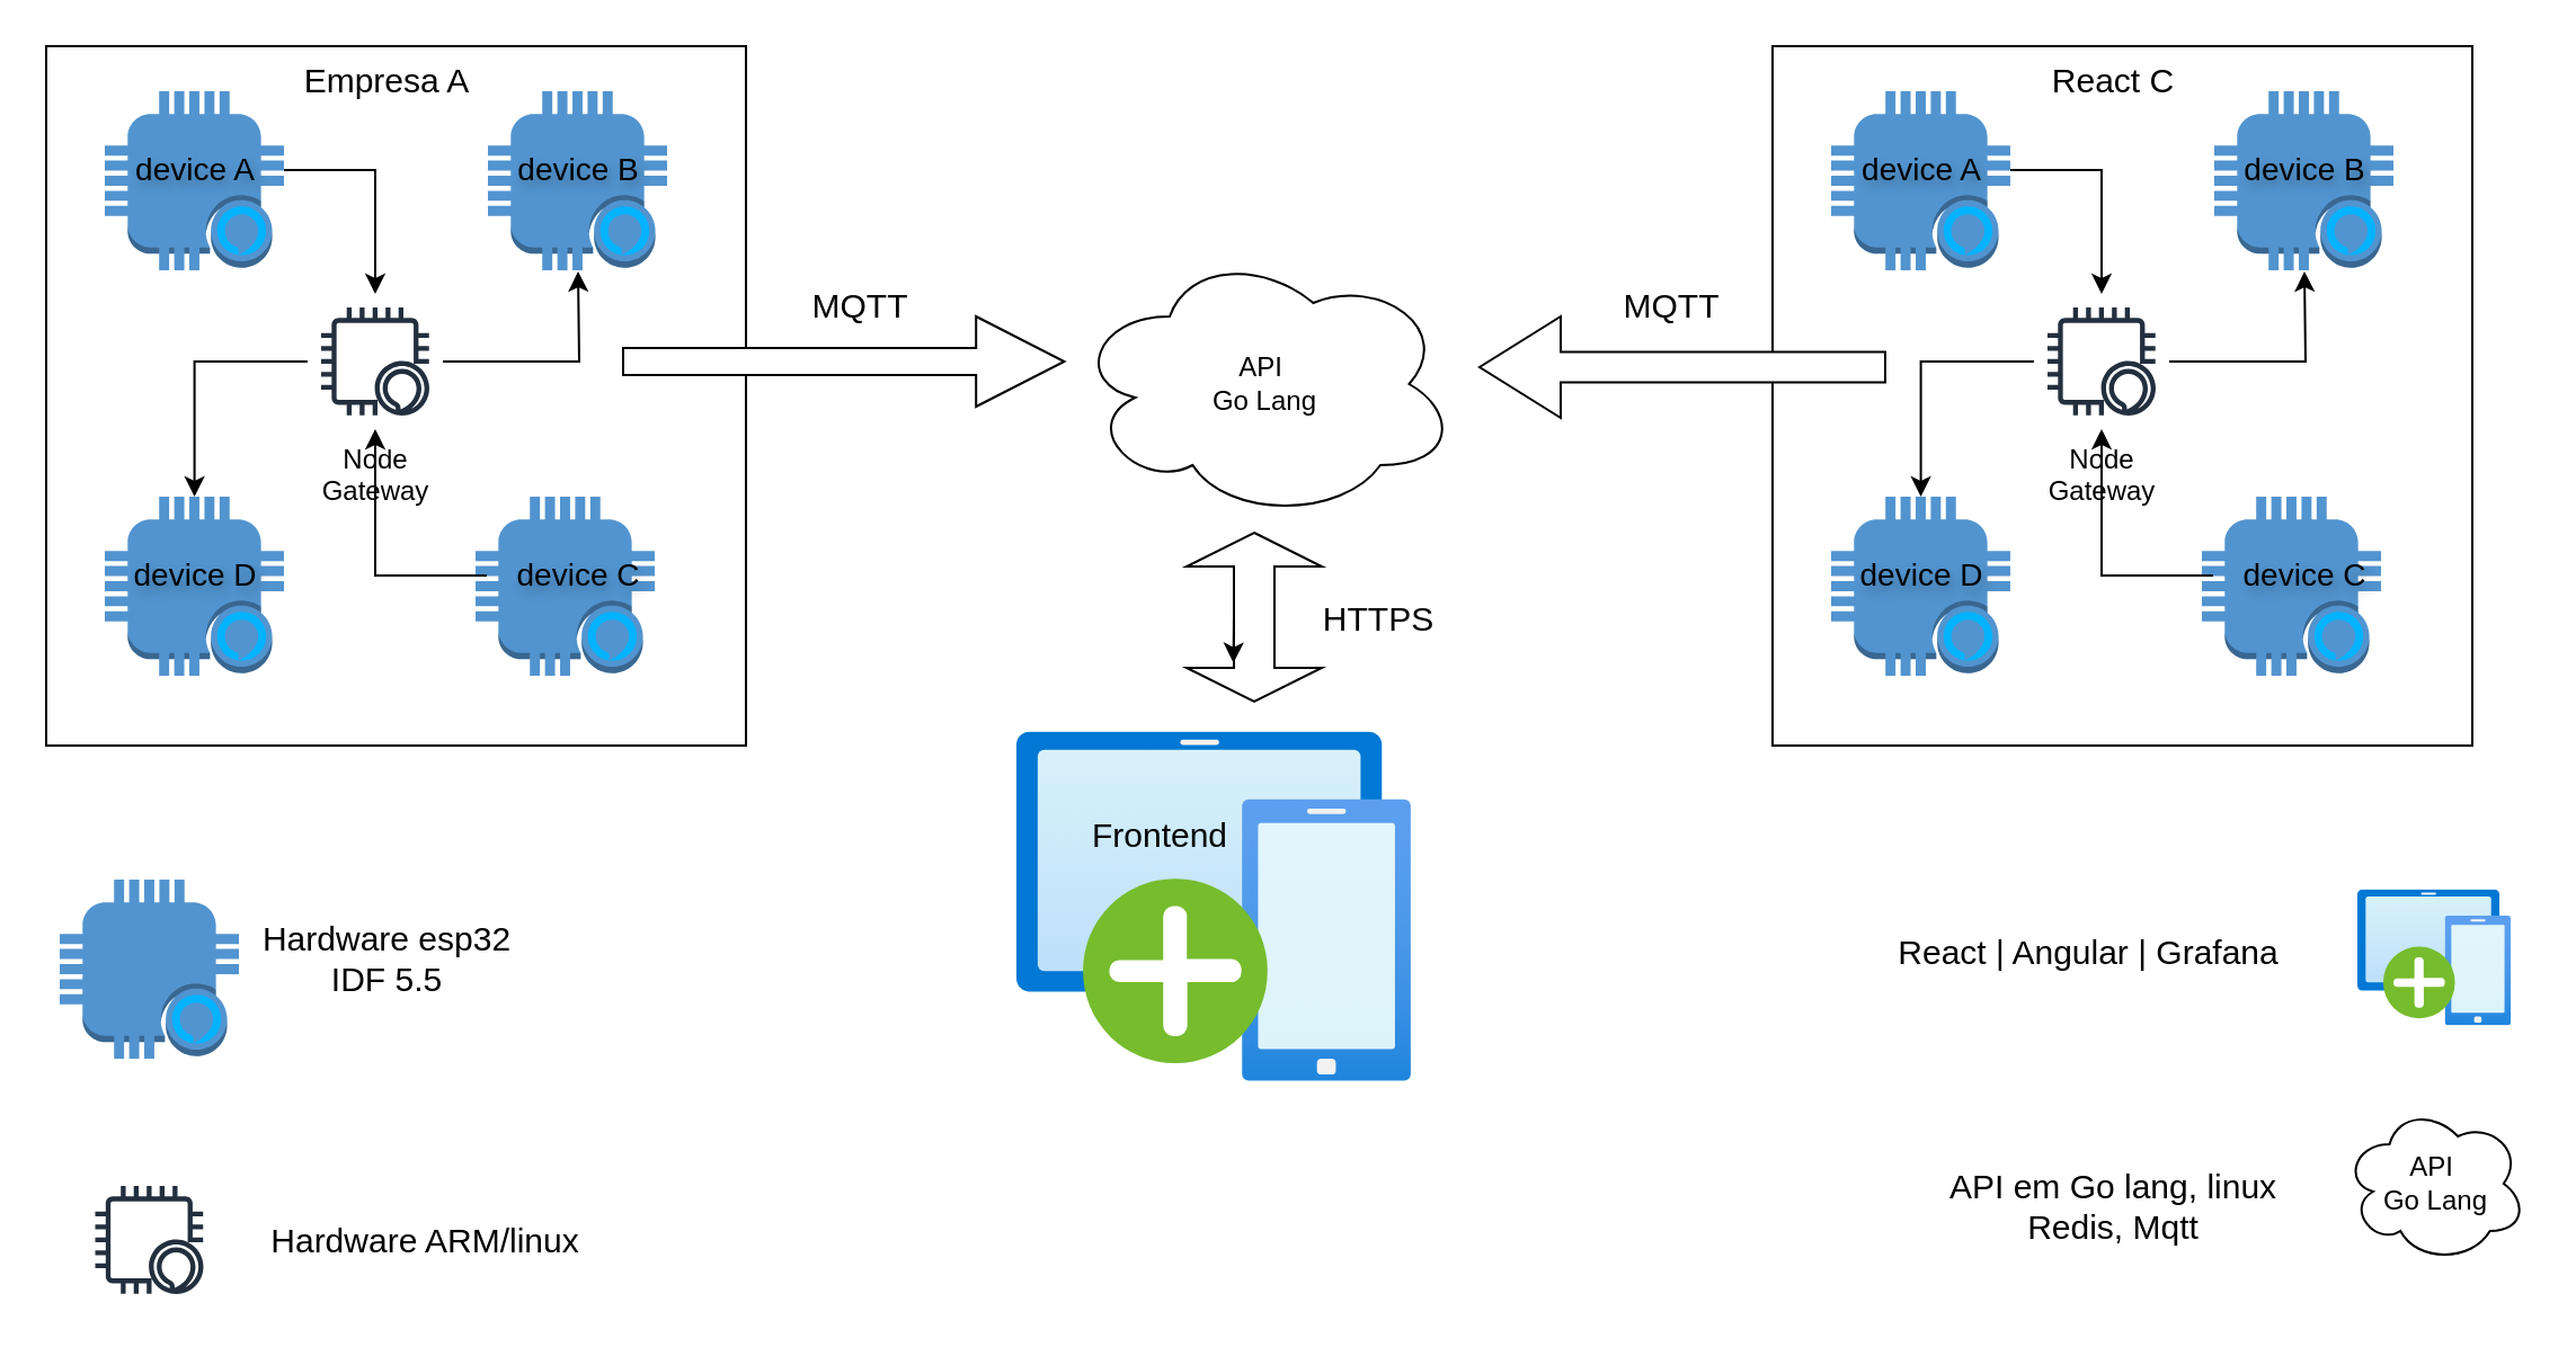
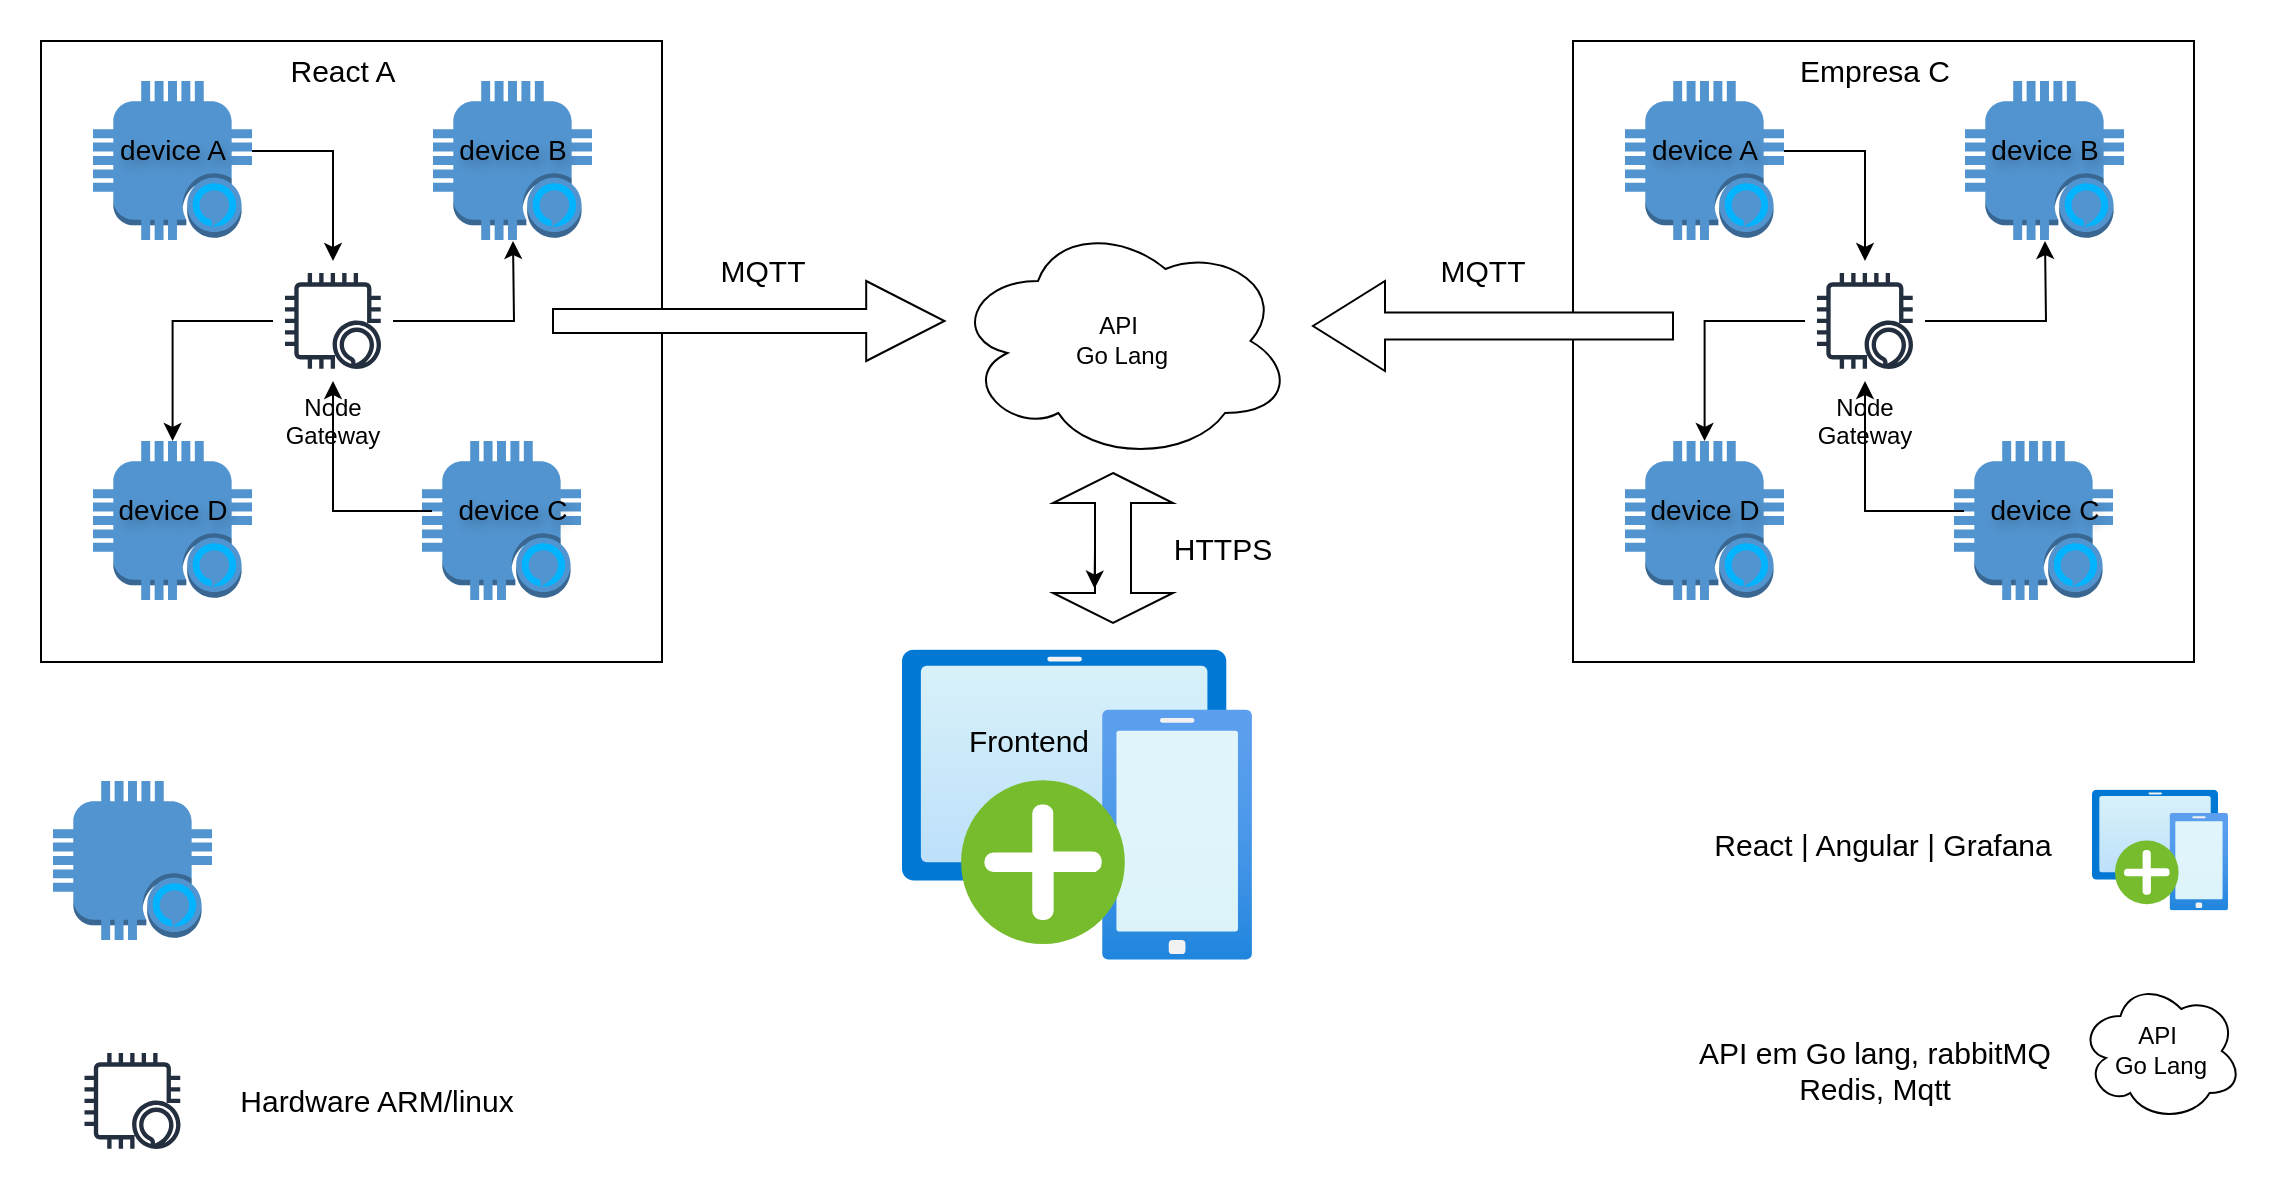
- <mxCell id="17" value="Empresa A" style="text;html=1;align=center;verticalAlign=middle;resizable=0;points=[];autosize=1;strokeColor=none;fillColor=none;fontSize=15;" vertex="1" parent="1"><mxGeometry x="120.5" y="20" width="100" height="30" as="geometry" /></mxCell>
+ <mxCell id="17" value="React A" style="text;html=1;align=center;verticalAlign=middle;resizable=0;points=[];autosize=1;strokeColor=none;fillColor=none;fontSize=15;" vertex="1" parent="1"><mxGeometry x="120.5" y="20" width="100" height="30" as="geometry" /></mxCell>
- <mxCell id="32" value="React C" style="text;html=1;align=center;verticalAlign=middle;resizable=0;points=[];autosize=1;strokeColor=none;fillColor=none;fontSize=15;" vertex="1" parent="1"><mxGeometry x="886.5" y="20" width="100" height="30" as="geometry" /></mxCell>
+ <mxCell id="32" value="Empresa C" style="text;html=1;align=center;verticalAlign=middle;resizable=0;points=[];autosize=1;strokeColor=none;fillColor=none;fontSize=15;" vertex="1" parent="1"><mxGeometry x="886.5" y="20" width="100" height="30" as="geometry" /></mxCell>
- <mxCell id="47" value="React | Angular | Grafana" style="text;html=1;align=center;verticalAlign=middle;resizable=0;points=[];autosize=1;strokeColor=none;fillColor=none;fontSize=15;" vertex="1" parent="1"><mxGeometry x="831.25" y="407.3" width="190" height="30" as="geometry" /></mxCell>
+ <mxCell id="47" value="React | Angular | Grafana" style="text;html=1;align=center;verticalAlign=middle;resizable=0;points=[];autosize=1;strokeColor=none;fillColor=none;fontSize=15;" vertex="1" parent="1"><mxGeometry x="846.25" y="407.3" width="190" height="30" as="geometry" /></mxCell>
- <mxCell id="38" value="Hardware esp32&lt;div&gt;IDF 5.5&lt;/div&gt;" style="text;html=1;align=center;verticalAlign=middle;resizable=0;points=[];autosize=1;strokeColor=none;fillColor=none;fontSize=15;" vertex="1" parent="1"><mxGeometry x="105.5" y="400" width="130" height="50" as="geometry" /></mxCell>
- <mxCell id="49" value="API em Go lang, linux&lt;div&gt;Redis, Mqtt&lt;/div&gt;" style="text;html=1;align=center;verticalAlign=middle;resizable=0;points=[];autosize=1;strokeColor=none;fillColor=none;fontSize=15;" vertex="1" parent="1"><mxGeometry x="836.5" y="510" width="200" height="50" as="geometry" /></mxCell>
+ <mxCell id="49" value="API em Go lang, rabbitMQ&lt;div&gt;Redis, Mqtt&lt;/div&gt;" style="text;html=1;align=center;verticalAlign=middle;resizable=0;points=[];autosize=1;strokeColor=none;fillColor=none;fontSize=15;" vertex="1" parent="1"><mxGeometry x="836.5" y="510" width="200" height="50" as="geometry" /></mxCell>
